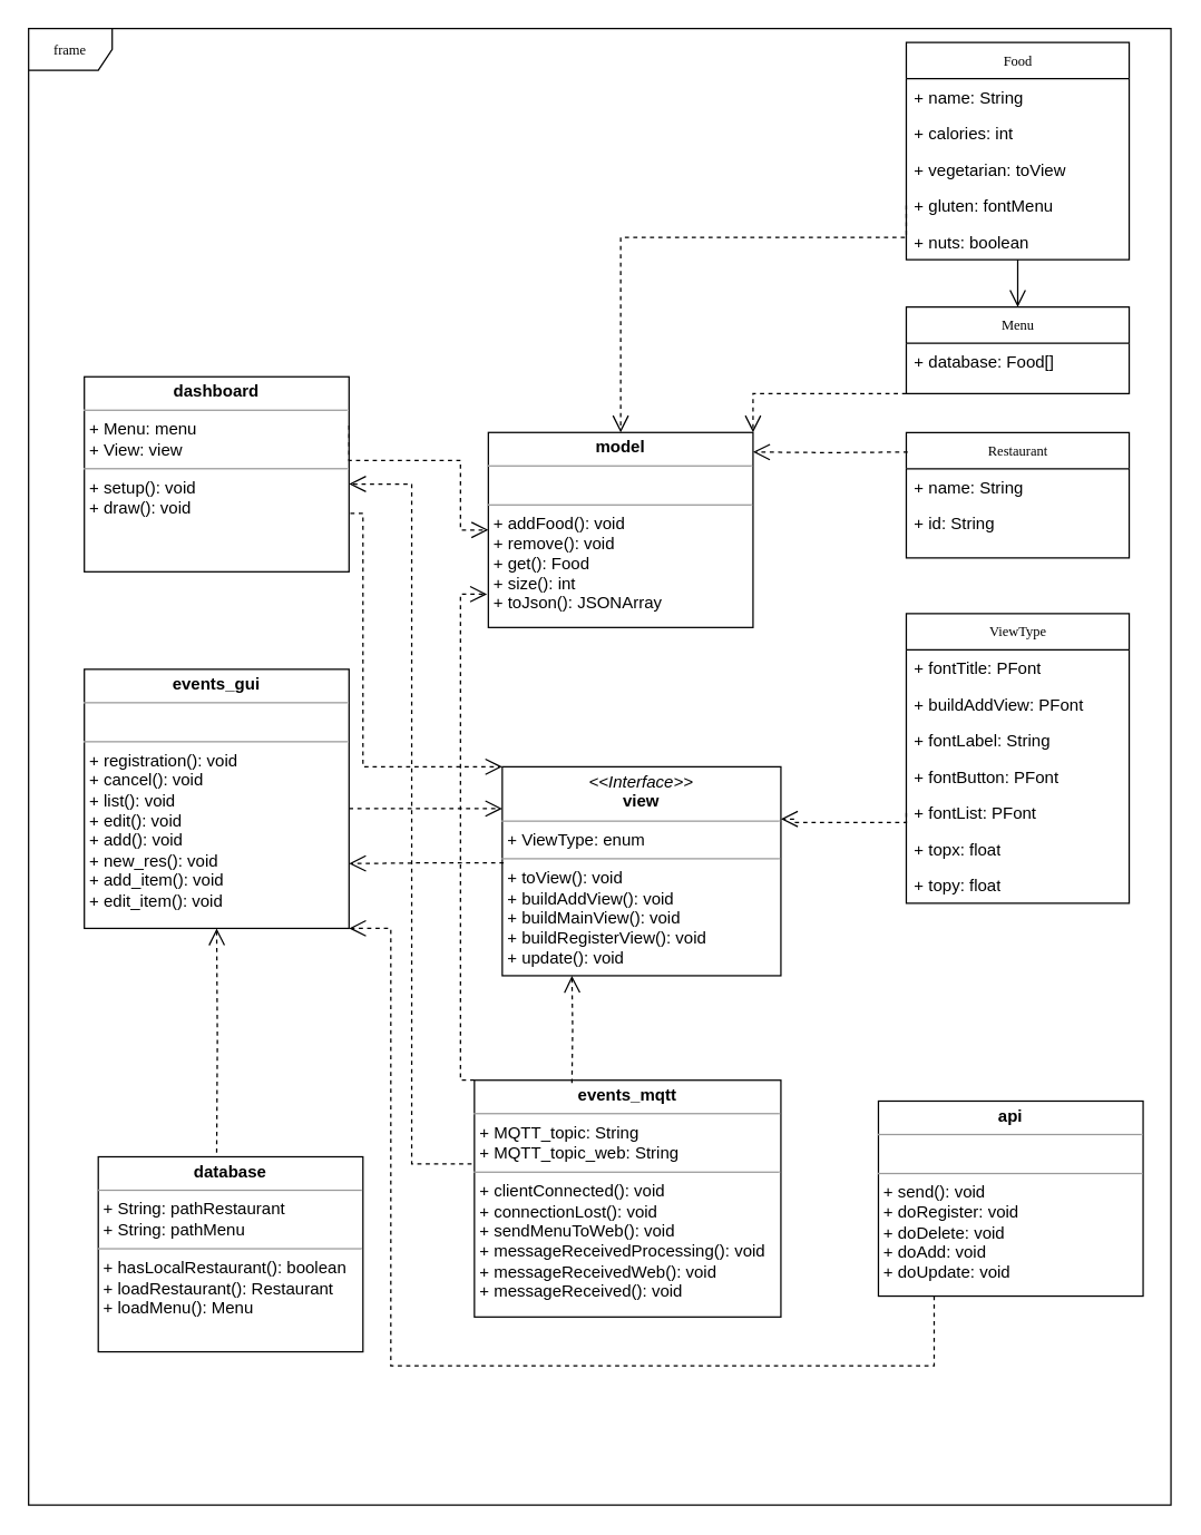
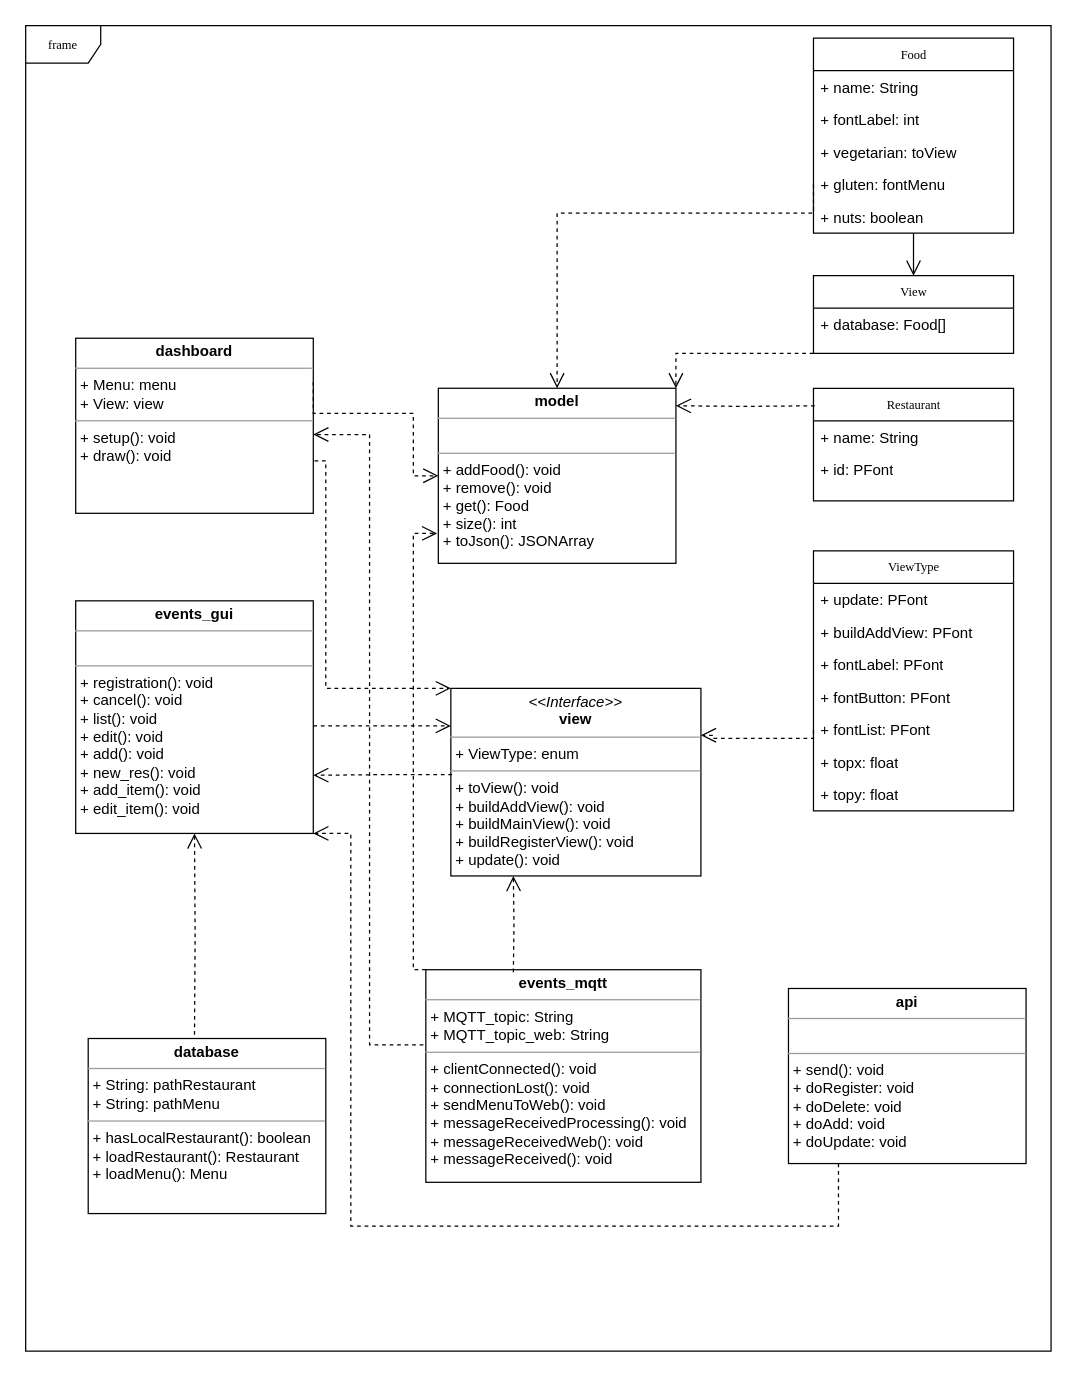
- <mxCell id="6" value="+ calories: int" style="text;html=1;strokeColor=none;fillColor=none;align=left;verticalAlign=top;spacingLeft=4;spacingRight=4;whiteSpace=wrap;overflow=hidden;rotatable=0;points=[[0,0.5],[1,0.5]];portConstraint=eastwest;" parent="4" vertex="1"><mxGeometry y="52" width="160" height="26" as="geometry" /></mxCell>
+ <mxCell id="6" value="+ fontLabel: int" style="text;html=1;strokeColor=none;fillColor=none;align=left;verticalAlign=top;spacingLeft=4;spacingRight=4;whiteSpace=wrap;overflow=hidden;rotatable=0;points=[[0,0.5],[1,0.5]];portConstraint=eastwest;" parent="4" vertex="1"><mxGeometry y="52" width="160" height="26" as="geometry" /></mxCell>
- <mxCell id="10" value="Menu" style="swimlane;html=1;fontStyle=0;childLayout=stackLayout;horizontal=1;startSize=26;fillColor=none;horizontalStack=0;resizeParent=1;resizeLast=0;collapsible=1;marginBottom=0;swimlaneFillColor=#ffffff;rounded=0;shadow=0;comic=0;labelBackgroundColor=none;strokeWidth=1;fontFamily=Verdana;fontSize=10;align=center;" parent="1" vertex="1"><mxGeometry x="650" y="220" width="160" height="62" as="geometry" /></mxCell>
+ <mxCell id="10" value="View" style="swimlane;html=1;fontStyle=0;childLayout=stackLayout;horizontal=1;startSize=26;fillColor=none;horizontalStack=0;resizeParent=1;resizeLast=0;collapsible=1;marginBottom=0;swimlaneFillColor=#ffffff;rounded=0;shadow=0;comic=0;labelBackgroundColor=none;strokeWidth=1;fontFamily=Verdana;fontSize=10;align=center;" parent="1" vertex="1"><mxGeometry x="650" y="220" width="160" height="62" as="geometry" /></mxCell>
- <mxCell id="14" value="+ id: String" style="text;html=1;strokeColor=none;fillColor=none;align=left;verticalAlign=top;spacingLeft=4;spacingRight=4;whiteSpace=wrap;overflow=hidden;rotatable=0;points=[[0,0.5],[1,0.5]];portConstraint=eastwest;" parent="12" vertex="1"><mxGeometry y="52" width="160" height="26" as="geometry" /></mxCell>
+ <mxCell id="14" value="+ id: PFont" style="text;html=1;strokeColor=none;fillColor=none;align=left;verticalAlign=top;spacingLeft=4;spacingRight=4;whiteSpace=wrap;overflow=hidden;rotatable=0;points=[[0,0.5],[1,0.5]];portConstraint=eastwest;" parent="12" vertex="1"><mxGeometry y="52" width="160" height="26" as="geometry" /></mxCell>
- <mxCell id="27" value="+ fontTitle:&amp;nbsp;PFont" style="text;html=1;strokeColor=none;fillColor=none;align=left;verticalAlign=top;spacingLeft=4;spacingRight=4;whiteSpace=wrap;overflow=hidden;rotatable=0;points=[[0,0.5],[1,0.5]];portConstraint=eastwest;" parent="26" vertex="1"><mxGeometry y="26" width="160" height="26" as="geometry" /></mxCell>
+ <mxCell id="27" value="+ update:&amp;nbsp;PFont" style="text;html=1;strokeColor=none;fillColor=none;align=left;verticalAlign=top;spacingLeft=4;spacingRight=4;whiteSpace=wrap;overflow=hidden;rotatable=0;points=[[0,0.5],[1,0.5]];portConstraint=eastwest;" parent="26" vertex="1"><mxGeometry y="26" width="160" height="26" as="geometry" /></mxCell>
- <mxCell id="29" value="+ fontLabel:&amp;nbsp;String" style="text;html=1;strokeColor=none;fillColor=none;align=left;verticalAlign=top;spacingLeft=4;spacingRight=4;whiteSpace=wrap;overflow=hidden;rotatable=0;points=[[0,0.5],[1,0.5]];portConstraint=eastwest;" vertex="1" parent="26"><mxGeometry y="78" width="160" height="26" as="geometry" /></mxCell>
+ <mxCell id="29" value="+ fontLabel:&amp;nbsp;PFont" style="text;html=1;strokeColor=none;fillColor=none;align=left;verticalAlign=top;spacingLeft=4;spacingRight=4;whiteSpace=wrap;overflow=hidden;rotatable=0;points=[[0,0.5],[1,0.5]];portConstraint=eastwest;" vertex="1" parent="26"><mxGeometry y="78" width="160" height="26" as="geometry" /></mxCell>
